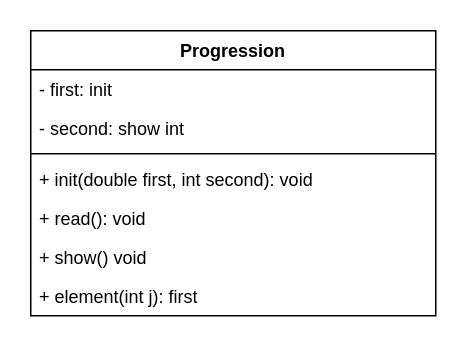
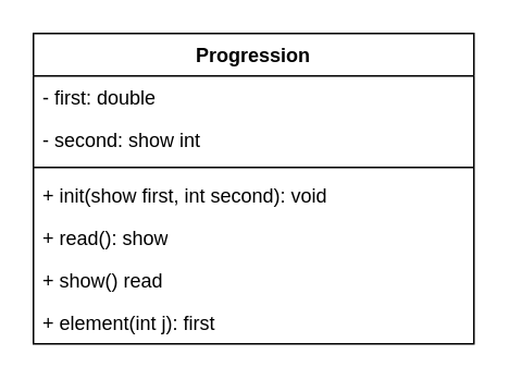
- <mxCell id="3" value="- first: init" style="text;strokeColor=none;fillColor=none;align=left;verticalAlign=top;spacingLeft=4;spacingRight=4;overflow=hidden;rotatable=0;points=[[0,0.5],[1,0.5]];portConstraint=eastwest;whiteSpace=wrap;html=1;" parent="2" vertex="1"><mxGeometry y="26" width="270" height="26" as="geometry" /></mxCell>
+ <mxCell id="3" value="- first: double" style="text;strokeColor=none;fillColor=none;align=left;verticalAlign=top;spacingLeft=4;spacingRight=4;overflow=hidden;rotatable=0;points=[[0,0.5],[1,0.5]];portConstraint=eastwest;whiteSpace=wrap;html=1;" parent="2" vertex="1"><mxGeometry y="26" width="270" height="26" as="geometry" /></mxCell>
- <mxCell id="6" value="+ init(double first, int second): void" style="text;strokeColor=none;fillColor=none;align=left;verticalAlign=top;spacingLeft=4;spacingRight=4;overflow=hidden;rotatable=0;points=[[0,0.5],[1,0.5]];portConstraint=eastwest;whiteSpace=wrap;html=1;" parent="2" vertex="1"><mxGeometry y="86" width="270" height="26" as="geometry" /></mxCell>
+ <mxCell id="6" value="+ init(show first, int second): void" style="text;strokeColor=none;fillColor=none;align=left;verticalAlign=top;spacingLeft=4;spacingRight=4;overflow=hidden;rotatable=0;points=[[0,0.5],[1,0.5]];portConstraint=eastwest;whiteSpace=wrap;html=1;" parent="2" vertex="1"><mxGeometry y="86" width="270" height="26" as="geometry" /></mxCell>
- <mxCell id="7" value="+ read(): void" style="text;strokeColor=none;fillColor=none;align=left;verticalAlign=top;spacingLeft=4;spacingRight=4;overflow=hidden;rotatable=0;points=[[0,0.5],[1,0.5]];portConstraint=eastwest;whiteSpace=wrap;html=1;" parent="2" vertex="1"><mxGeometry y="112" width="270" height="26" as="geometry" /></mxCell>
+ <mxCell id="7" value="+ read(): show" style="text;strokeColor=none;fillColor=none;align=left;verticalAlign=top;spacingLeft=4;spacingRight=4;overflow=hidden;rotatable=0;points=[[0,0.5],[1,0.5]];portConstraint=eastwest;whiteSpace=wrap;html=1;" parent="2" vertex="1"><mxGeometry y="112" width="270" height="26" as="geometry" /></mxCell>
- <mxCell id="8" value="+ show() void" style="text;strokeColor=none;fillColor=none;align=left;verticalAlign=top;spacingLeft=4;spacingRight=4;overflow=hidden;rotatable=0;points=[[0,0.5],[1,0.5]];portConstraint=eastwest;whiteSpace=wrap;html=1;" parent="2" vertex="1"><mxGeometry y="138" width="270" height="26" as="geometry" /></mxCell>
+ <mxCell id="8" value="+ show() read" style="text;strokeColor=none;fillColor=none;align=left;verticalAlign=top;spacingLeft=4;spacingRight=4;overflow=hidden;rotatable=0;points=[[0,0.5],[1,0.5]];portConstraint=eastwest;whiteSpace=wrap;html=1;" parent="2" vertex="1"><mxGeometry y="138" width="270" height="26" as="geometry" /></mxCell>
